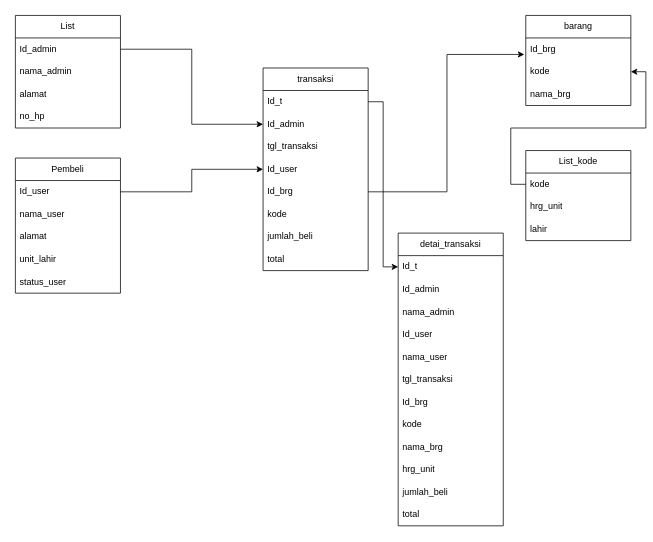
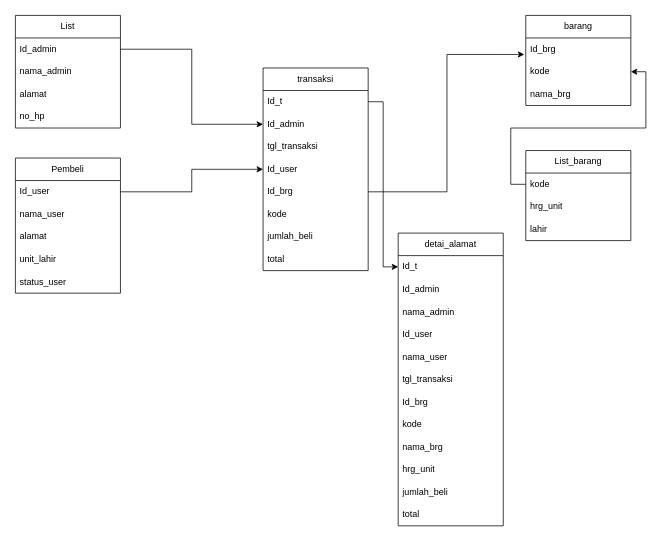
- <mxCell id="11" value="List_kode" style="swimlane;fontStyle=0;childLayout=stackLayout;horizontal=1;startSize=30;horizontalStack=0;resizeParent=1;resizeParentMax=0;resizeLast=0;collapsible=1;marginBottom=0;whiteSpace=wrap;html=1;" vertex="1" parent="1"><mxGeometry x="700" y="200" width="140" height="120" as="geometry" /></mxCell>
+ <mxCell id="11" value="List_barang" style="swimlane;fontStyle=0;childLayout=stackLayout;horizontal=1;startSize=30;horizontalStack=0;resizeParent=1;resizeParentMax=0;resizeLast=0;collapsible=1;marginBottom=0;whiteSpace=wrap;html=1;" vertex="1" parent="1"><mxGeometry x="700" y="200" width="140" height="120" as="geometry" /></mxCell>
- <mxCell id="33" value="detai_transaksi" style="swimlane;fontStyle=0;childLayout=stackLayout;horizontal=1;startSize=30;horizontalStack=0;resizeParent=1;resizeParentMax=0;resizeLast=0;collapsible=1;marginBottom=0;whiteSpace=wrap;html=1;" vertex="1" parent="1"><mxGeometry x="530" y="310" width="140" height="390" as="geometry" /></mxCell>
+ <mxCell id="33" value="detai_alamat" style="swimlane;fontStyle=0;childLayout=stackLayout;horizontal=1;startSize=30;horizontalStack=0;resizeParent=1;resizeParentMax=0;resizeLast=0;collapsible=1;marginBottom=0;whiteSpace=wrap;html=1;" vertex="1" parent="1"><mxGeometry x="530" y="310" width="140" height="390" as="geometry" /></mxCell>
